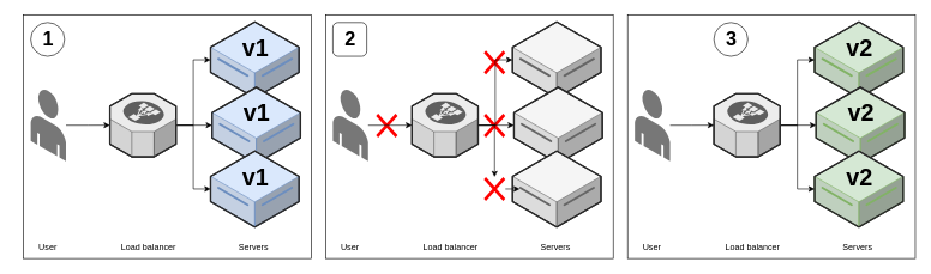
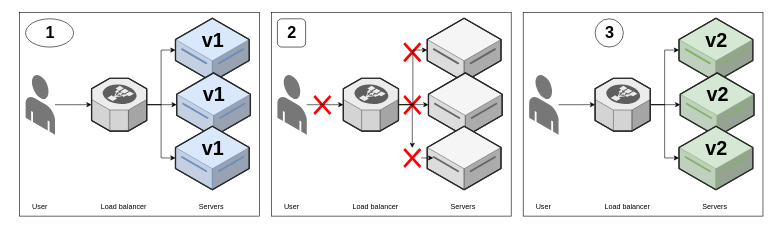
- <mxCell id="4" value="1" style="ellipse;whiteSpace=wrap;html=1;aspect=fixed;fontSize=27;fontStyle=1;spacing=2;spacingLeft=2;spacingTop=1;" vertex="1" parent="2"><mxGeometry x="10" y="10.881" width="47.103" height="47.103" as="geometry" /></mxCell>
+ <mxCell id="4" value="1" style="ellipse;whiteSpace=wrap;html=1;aspect=fixed;fontSize=27;fontStyle=1;spacing=2;spacingLeft=2;spacingTop=1;" vertex="1" parent="2"><mxGeometry x="10" y="10.881" width="80" height="47.103" as="geometry" /></mxCell>
